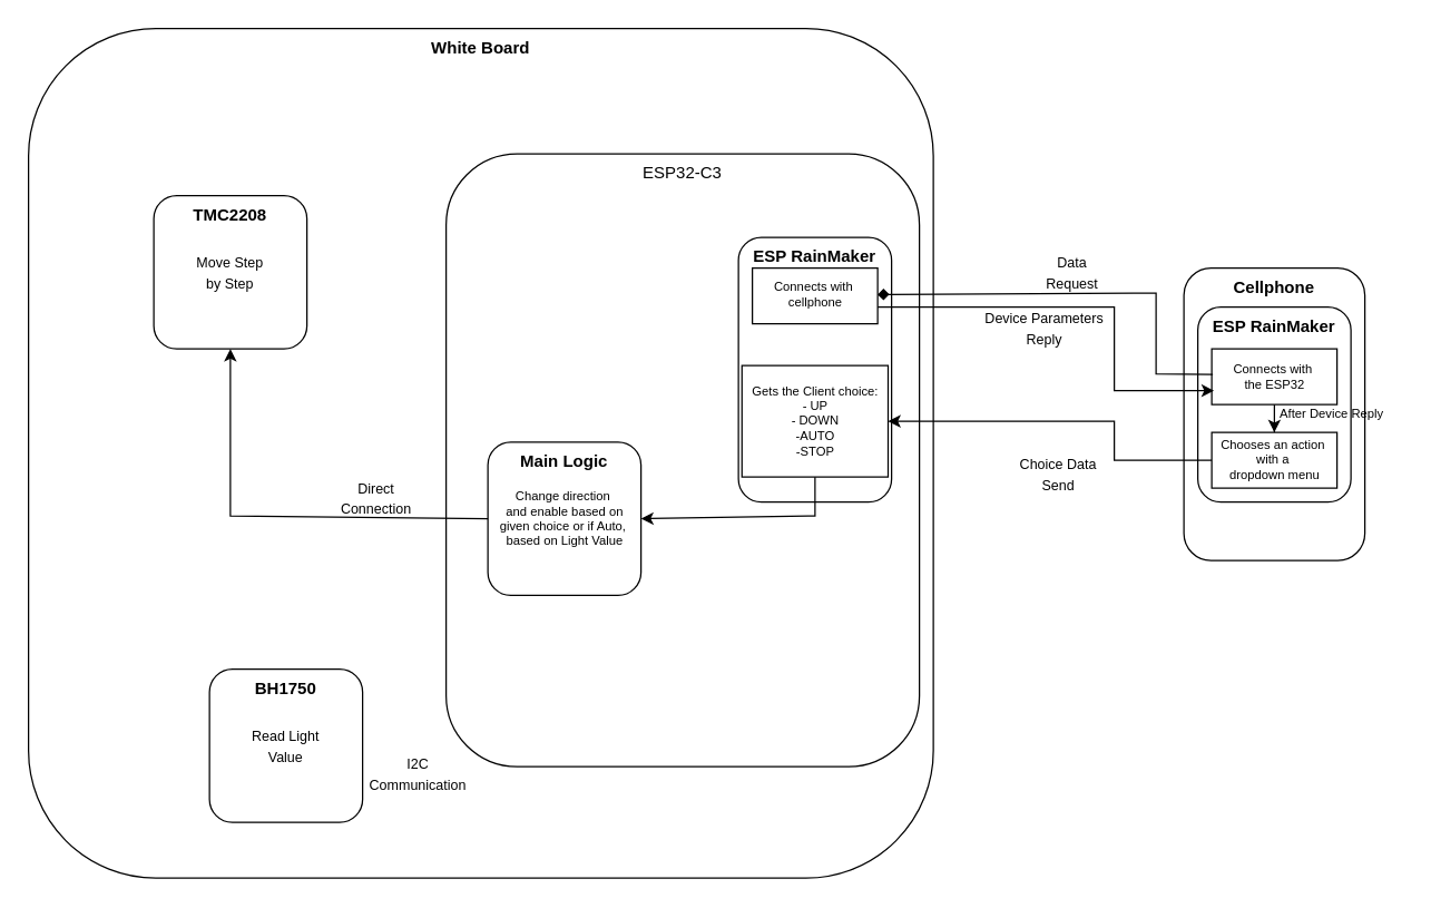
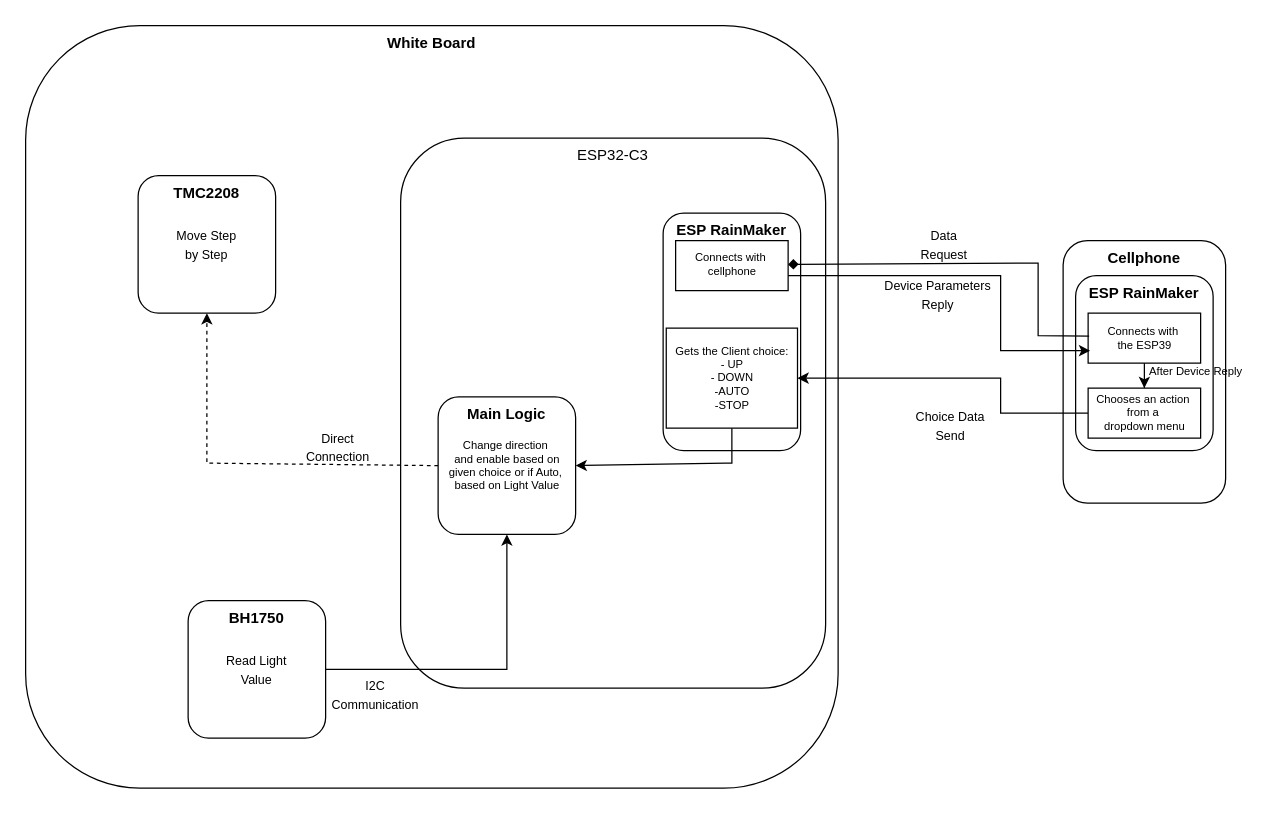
- <mxCell id="24" value="&lt;font size=&quot;1&quot;&gt;Data Request&lt;/font&gt;" style="text;html=1;align=center;verticalAlign=middle;whiteSpace=wrap;rounded=0;" vertex="1" parent="1"><mxGeometry x="740" y="180" width="60" height="30" as="geometry" /></mxCell>
+ <mxCell id="24" value="&lt;font size=&quot;1&quot;&gt;Data Request&lt;/font&gt;" style="text;html=1;align=center;verticalAlign=middle;whiteSpace=wrap;rounded=0;" vertex="1" parent="1"><mxGeometry x="725" y="180" width="60" height="30" as="geometry" /></mxCell>
- <mxCell id="18" value="Connects with&amp;nbsp;&lt;div&gt;the ESP32&lt;/div&gt;" style="text;html=1;align=center;verticalAlign=middle;resizable=0;points=[];autosize=1;strokeColor=none;fillColor=none;fontSize=9;" vertex="1" parent="1"><mxGeometry x="870" y="250" width="90" height="40" as="geometry" /></mxCell>
+ <mxCell id="18" value="Connects with&amp;nbsp;&lt;div&gt;the ESP39&lt;/div&gt;" style="text;html=1;align=center;verticalAlign=middle;resizable=0;points=[];autosize=1;strokeColor=none;fillColor=none;fontSize=9;" vertex="1" parent="1"><mxGeometry x="870" y="250" width="90" height="40" as="geometry" /></mxCell>
- <mxCell id="22" value="Chooses an action&amp;nbsp;&lt;div&gt;with a&amp;nbsp;&lt;/div&gt;&lt;div&gt;dropdown menu&lt;/div&gt;" style="text;html=1;align=center;verticalAlign=middle;resizable=0;points=[];autosize=1;strokeColor=none;fillColor=none;fontSize=9;" vertex="1" parent="1"><mxGeometry x="865" y="305" width="100" height="50" as="geometry" /></mxCell>
+ <mxCell id="22" value="Chooses an action&amp;nbsp;&lt;div&gt;from a&amp;nbsp;&lt;/div&gt;&lt;div&gt;dropdown menu&lt;/div&gt;" style="text;html=1;align=center;verticalAlign=middle;resizable=0;points=[];autosize=1;strokeColor=none;fillColor=none;fontSize=9;" vertex="1" parent="1"><mxGeometry x="865" y="305" width="100" height="50" as="geometry" /></mxCell>
- <mxCell id="13" value="" style="endArrow=classic;html=1;rounded=0;entryX=0.5;entryY=1;entryDx=0;entryDy=0;exitX=0;exitY=0.5;exitDx=0;exitDy=0;" edge="1" parent="1" source="9" target="3"><mxGeometry width="50" height="50" relative="1" as="geometry"><mxPoint x="470" y="400" as="sourcePoint" /><mxPoint x="350" y="475" as="targetPoint" /><Array as="points"><mxPoint x="165" y="370" /></Array></mxGeometry></mxCell>
+ <mxCell id="13" value="" style="endArrow=classic;html=1;rounded=0;entryX=0.5;entryY=1;entryDx=0;entryDy=0;exitX=0;exitY=0.5;exitDx=0;exitDy=0;dashed=1;" edge="1" parent="1" source="9" target="3"><mxGeometry width="50" height="50" relative="1" as="geometry"><mxPoint x="470" y="400" as="sourcePoint" /><mxPoint x="350" y="475" as="targetPoint" /><Array as="points"><mxPoint x="165" y="370" /></Array></mxGeometry></mxCell>
+ <mxCell id="30" value="" style="endArrow=classic;html=1;rounded=0;entryX=0.5;entryY=1;entryDx=0;entryDy=0;exitX=1;exitY=0.5;exitDx=0;exitDy=0;" edge="1" parent="1" source="29" target="9"><mxGeometry width="50" height="50" relative="1" as="geometry"><mxPoint x="385" y="492" as="sourcePoint" /><mxPoint x="130" y="370" as="targetPoint" /><Array as="points"><mxPoint x="405" y="535" /></Array></mxGeometry></mxCell>
